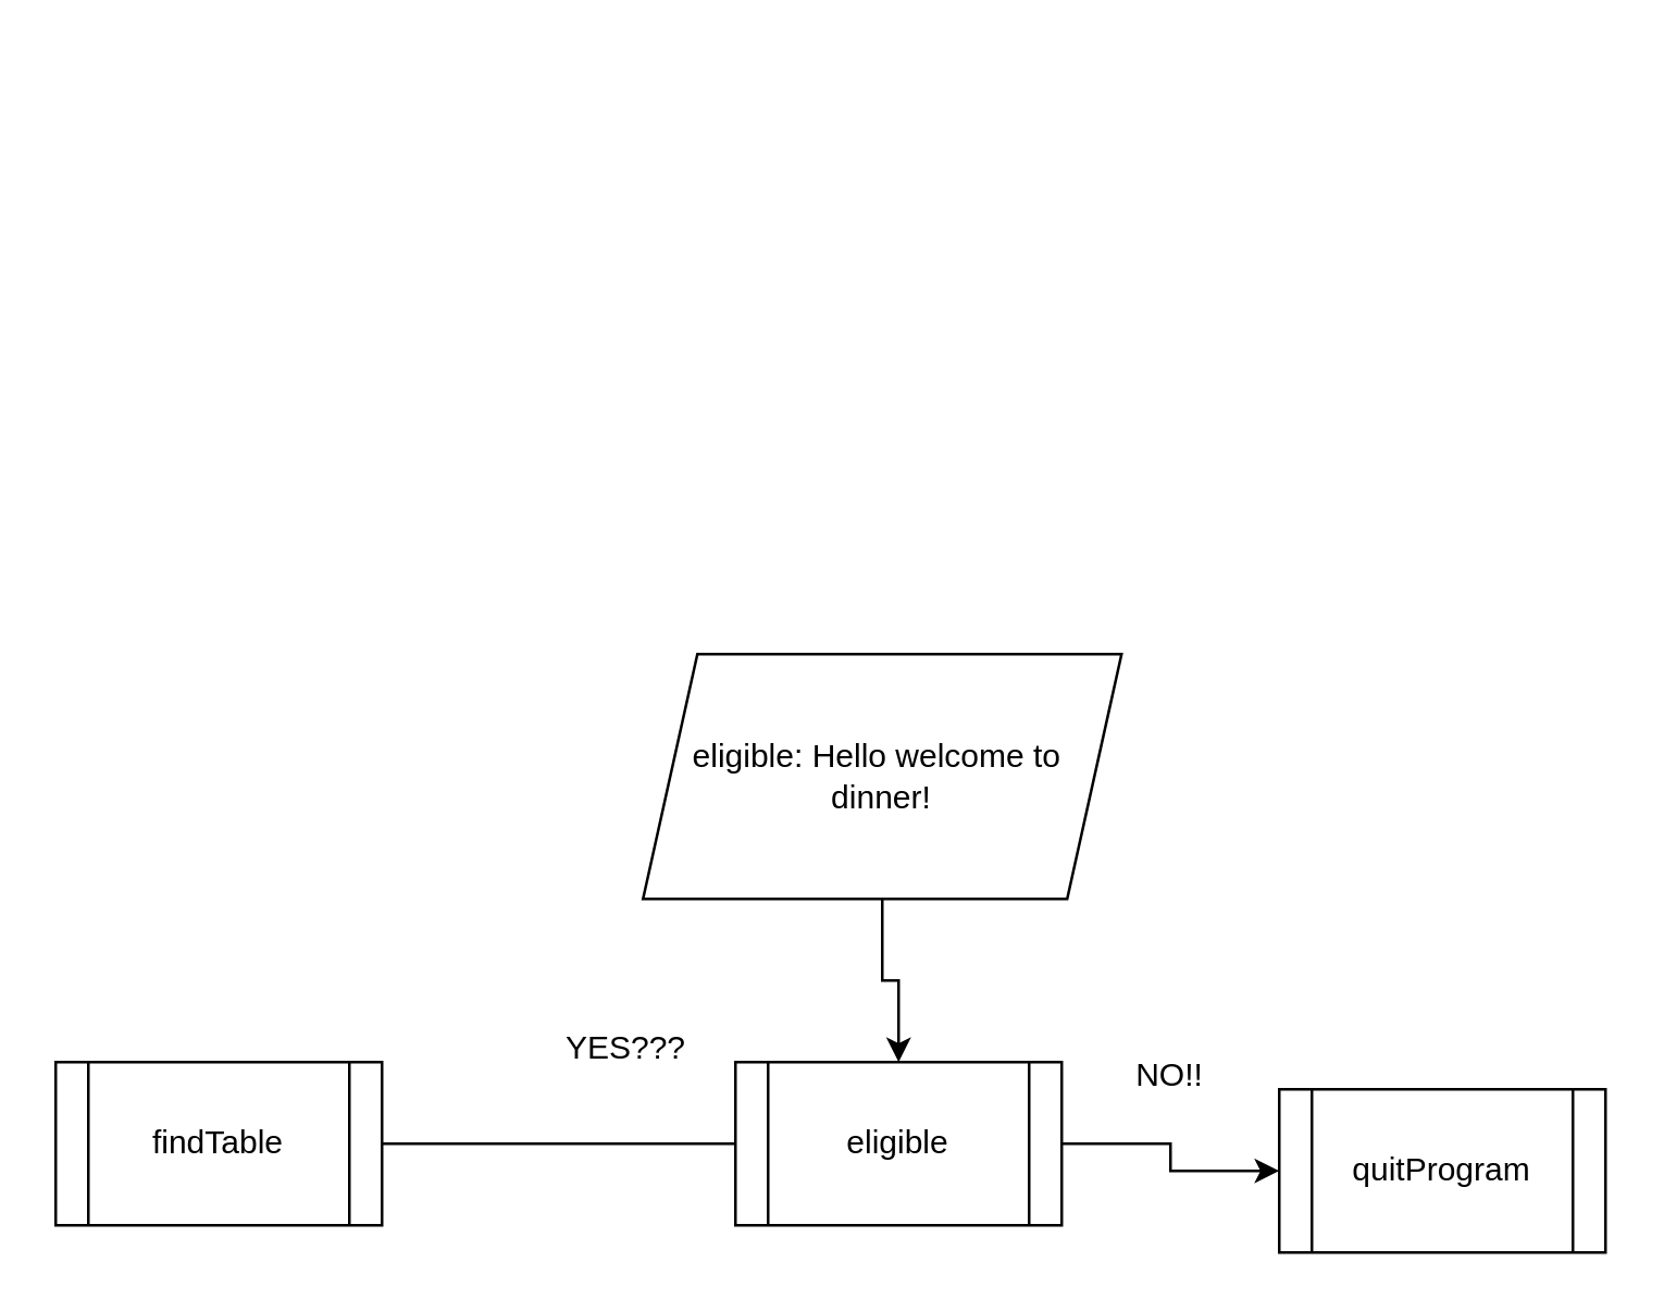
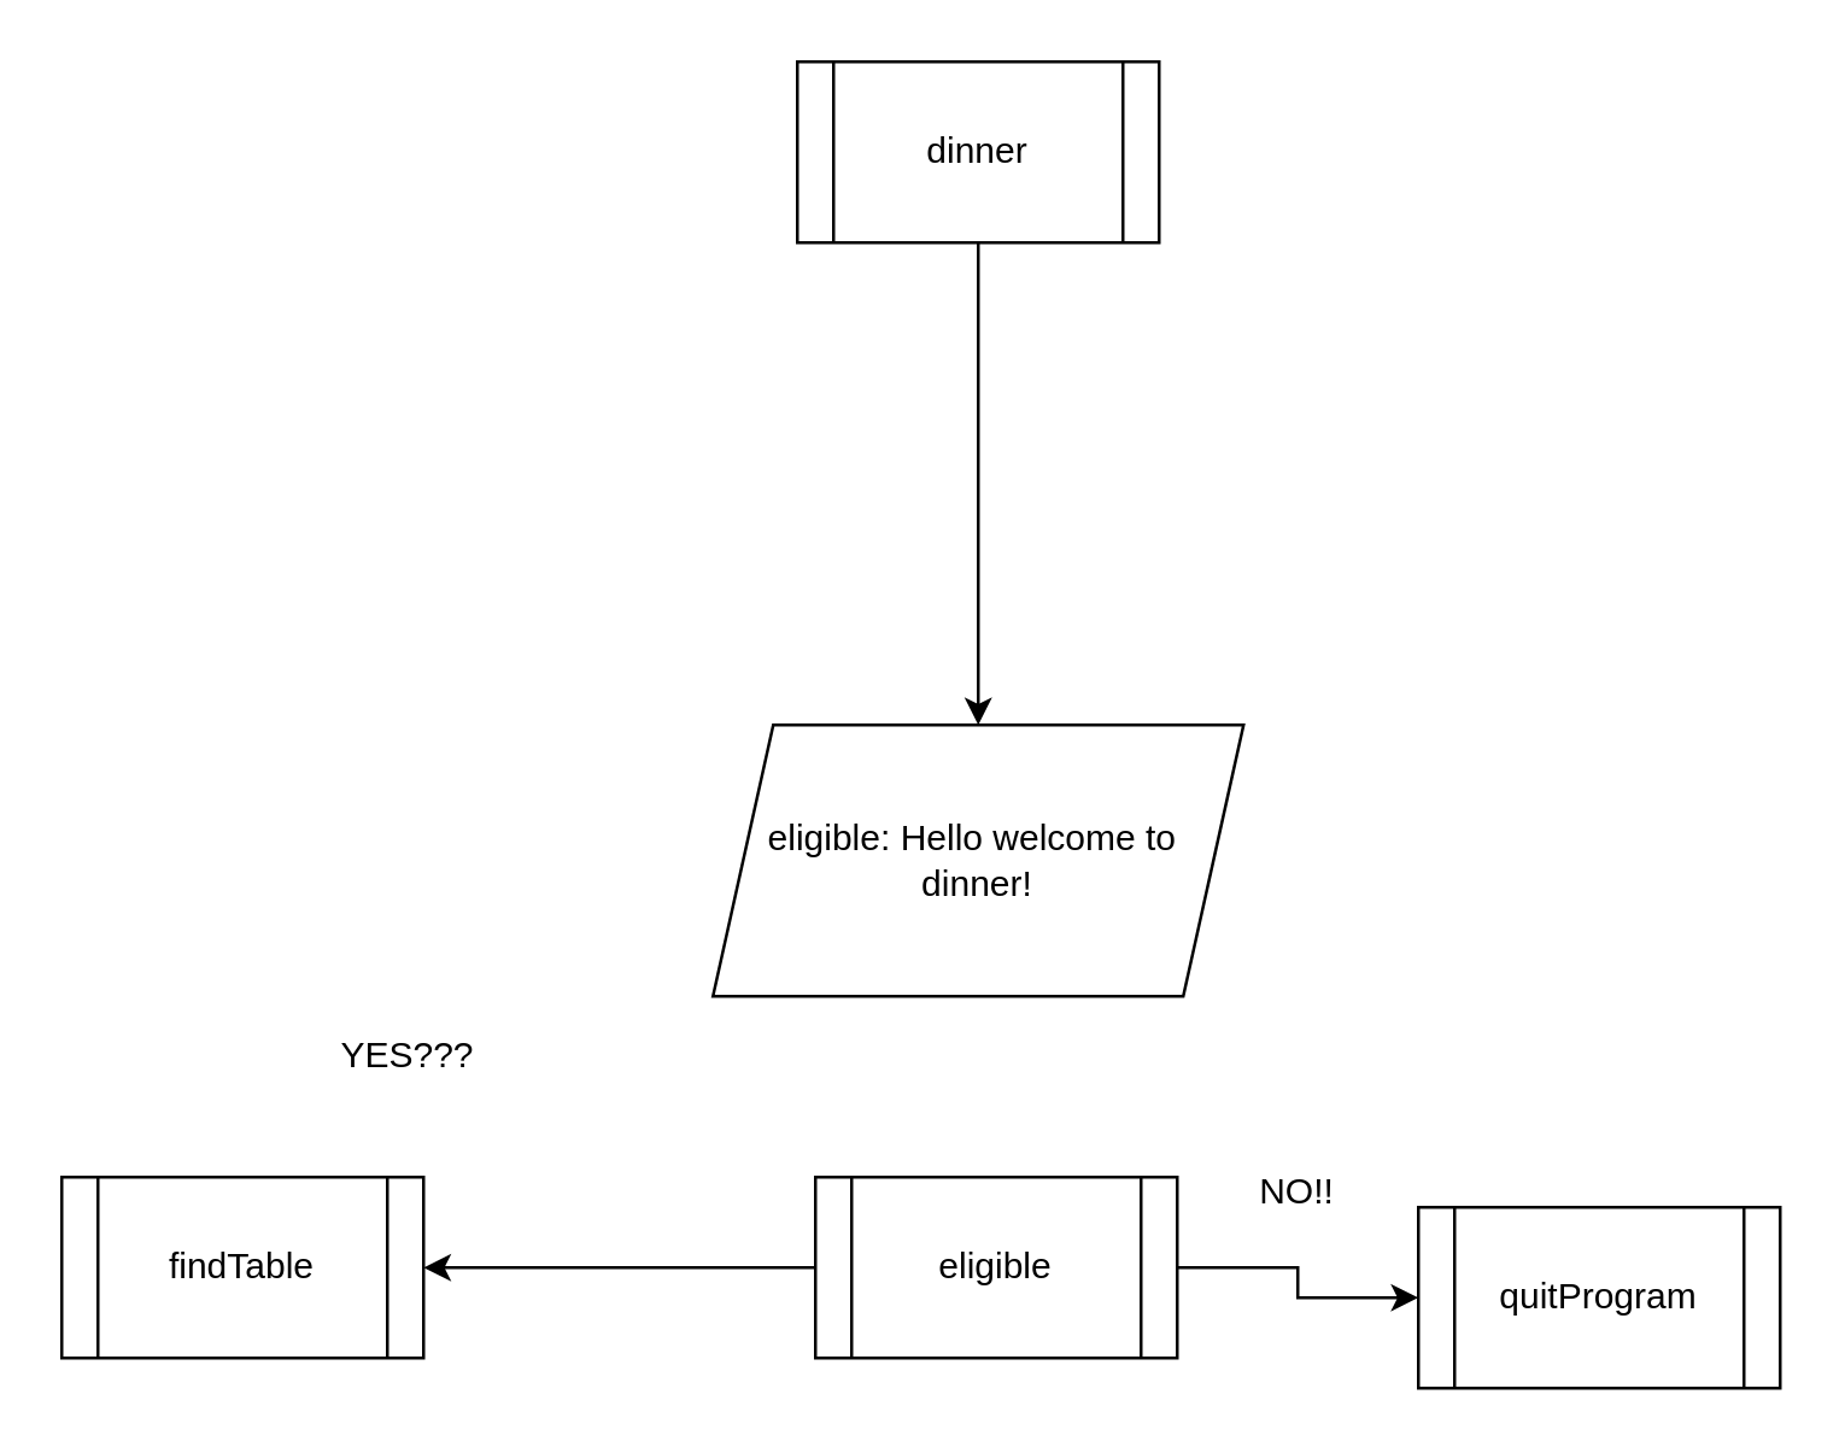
+ <mxCell id="3" value="dinner" style="shape=process;whiteSpace=wrap;html=1;backgroundOutline=1;" parent="1" vertex="1"><mxGeometry x="264" y="20" width="120" height="60" as="geometry" /></mxCell>
+ <mxCell id="2" style="edgeStyle=orthogonalEdgeStyle;rounded=0;orthogonalLoop=1;jettySize=auto;html=1;" edge="1" parent="1" source="3" target="5"><mxGeometry relative="1" as="geometry" /></mxCell>
- <mxCell id="4" value="" style="edgeStyle=orthogonalEdgeStyle;rounded=0;orthogonalLoop=1;jettySize=auto;html=1;" parent="1" source="5" target="8" edge="1"><mxGeometry relative="1" as="geometry" /></mxCell>
- <mxCell id="9" value="YES???" style="text;html=1;align=center;verticalAlign=middle;whiteSpace=wrap;rounded=0;" parent="1" vertex="1"><mxGeometry x="200" y="370" width="60" height="30" as="geometry" /></mxCell>
+ <mxCell id="9" value="YES???" style="text;html=1;align=center;verticalAlign=middle;whiteSpace=wrap;rounded=0;" parent="1" vertex="1"><mxGeometry x="105" y="335" width="60" height="30" as="geometry" /></mxCell>
- <mxCell id="6" value="" style="edgeStyle=orthogonalEdgeStyle;rounded=0;orthogonalLoop=1;jettySize=auto;html=1;entryX=1;entryY=0.5;entryDx=0;entryDy=0;endArrow=none;" parent="1" source="8" edge="1" target="10"><mxGeometry relative="1" as="geometry"><mxPoint x="164" y="280" as="targetPoint" /><Array as="points" /></mxGeometry></mxCell>
+ <mxCell id="6" value="" style="edgeStyle=orthogonalEdgeStyle;rounded=0;orthogonalLoop=1;jettySize=auto;html=1;entryX=1;entryY=0.5;entryDx=0;entryDy=0;" parent="1" source="8" edge="1" target="10"><mxGeometry relative="1" as="geometry"><mxPoint x="164" y="280" as="targetPoint" /><Array as="points" /></mxGeometry></mxCell>
